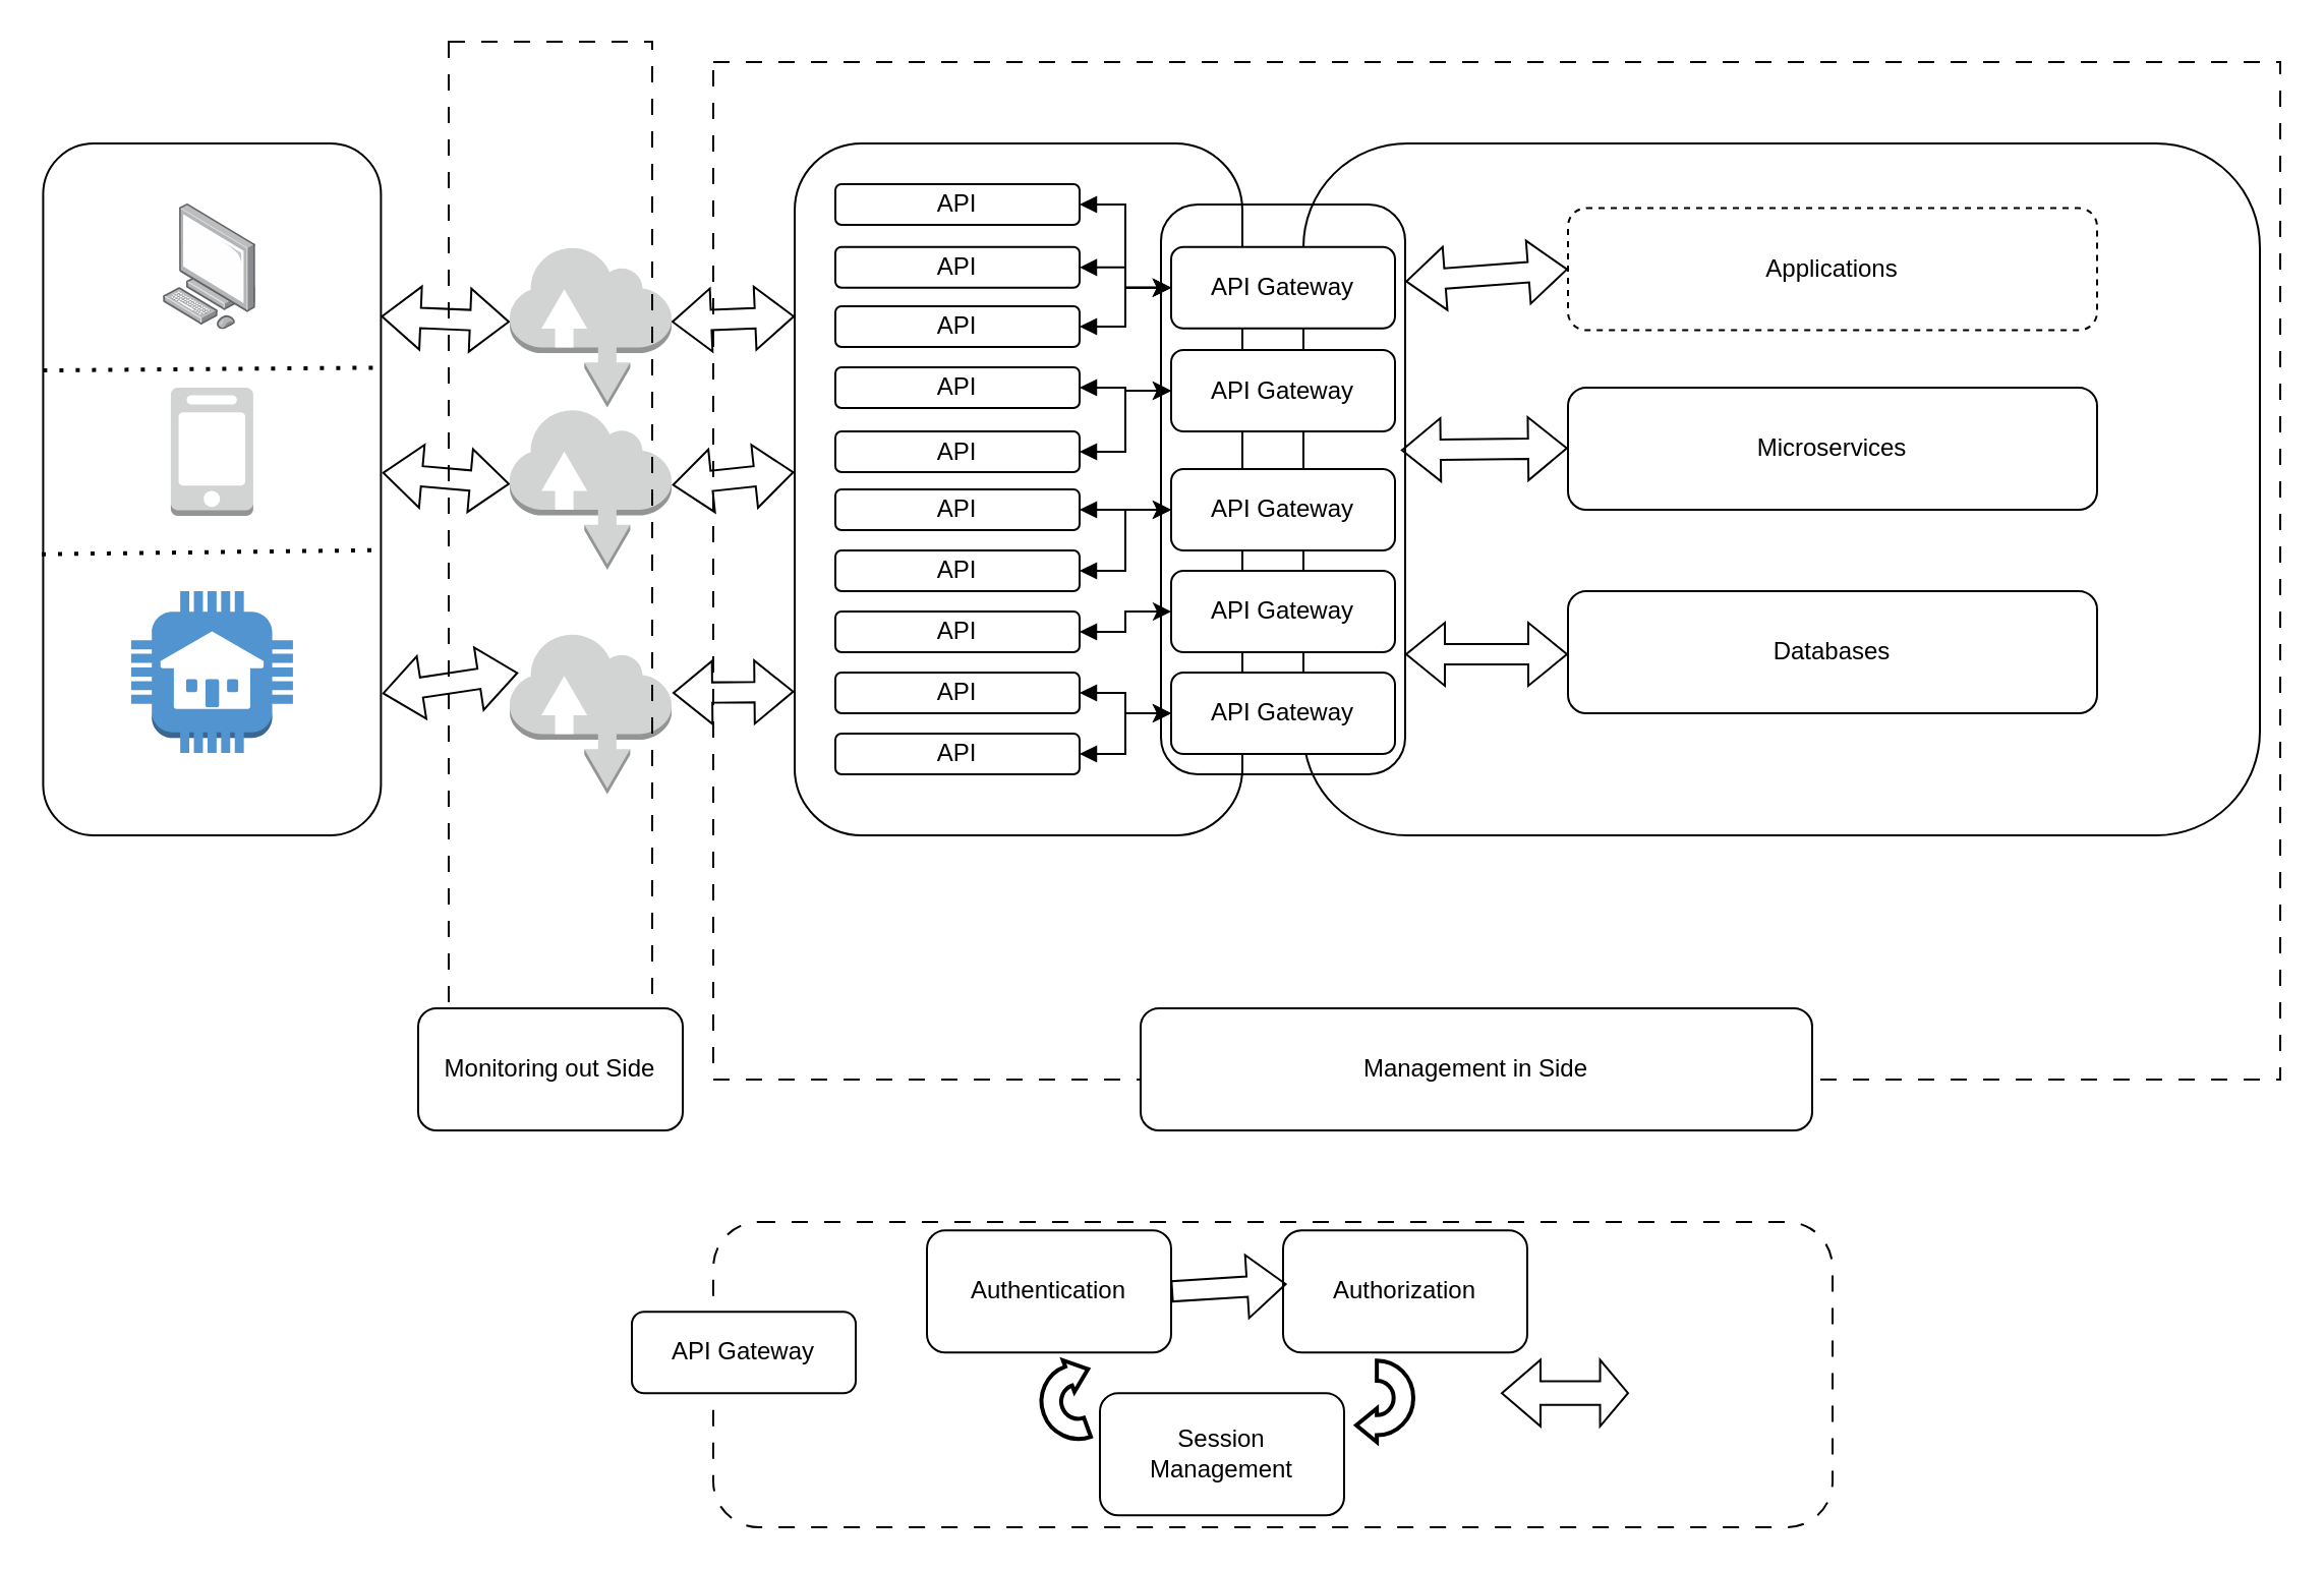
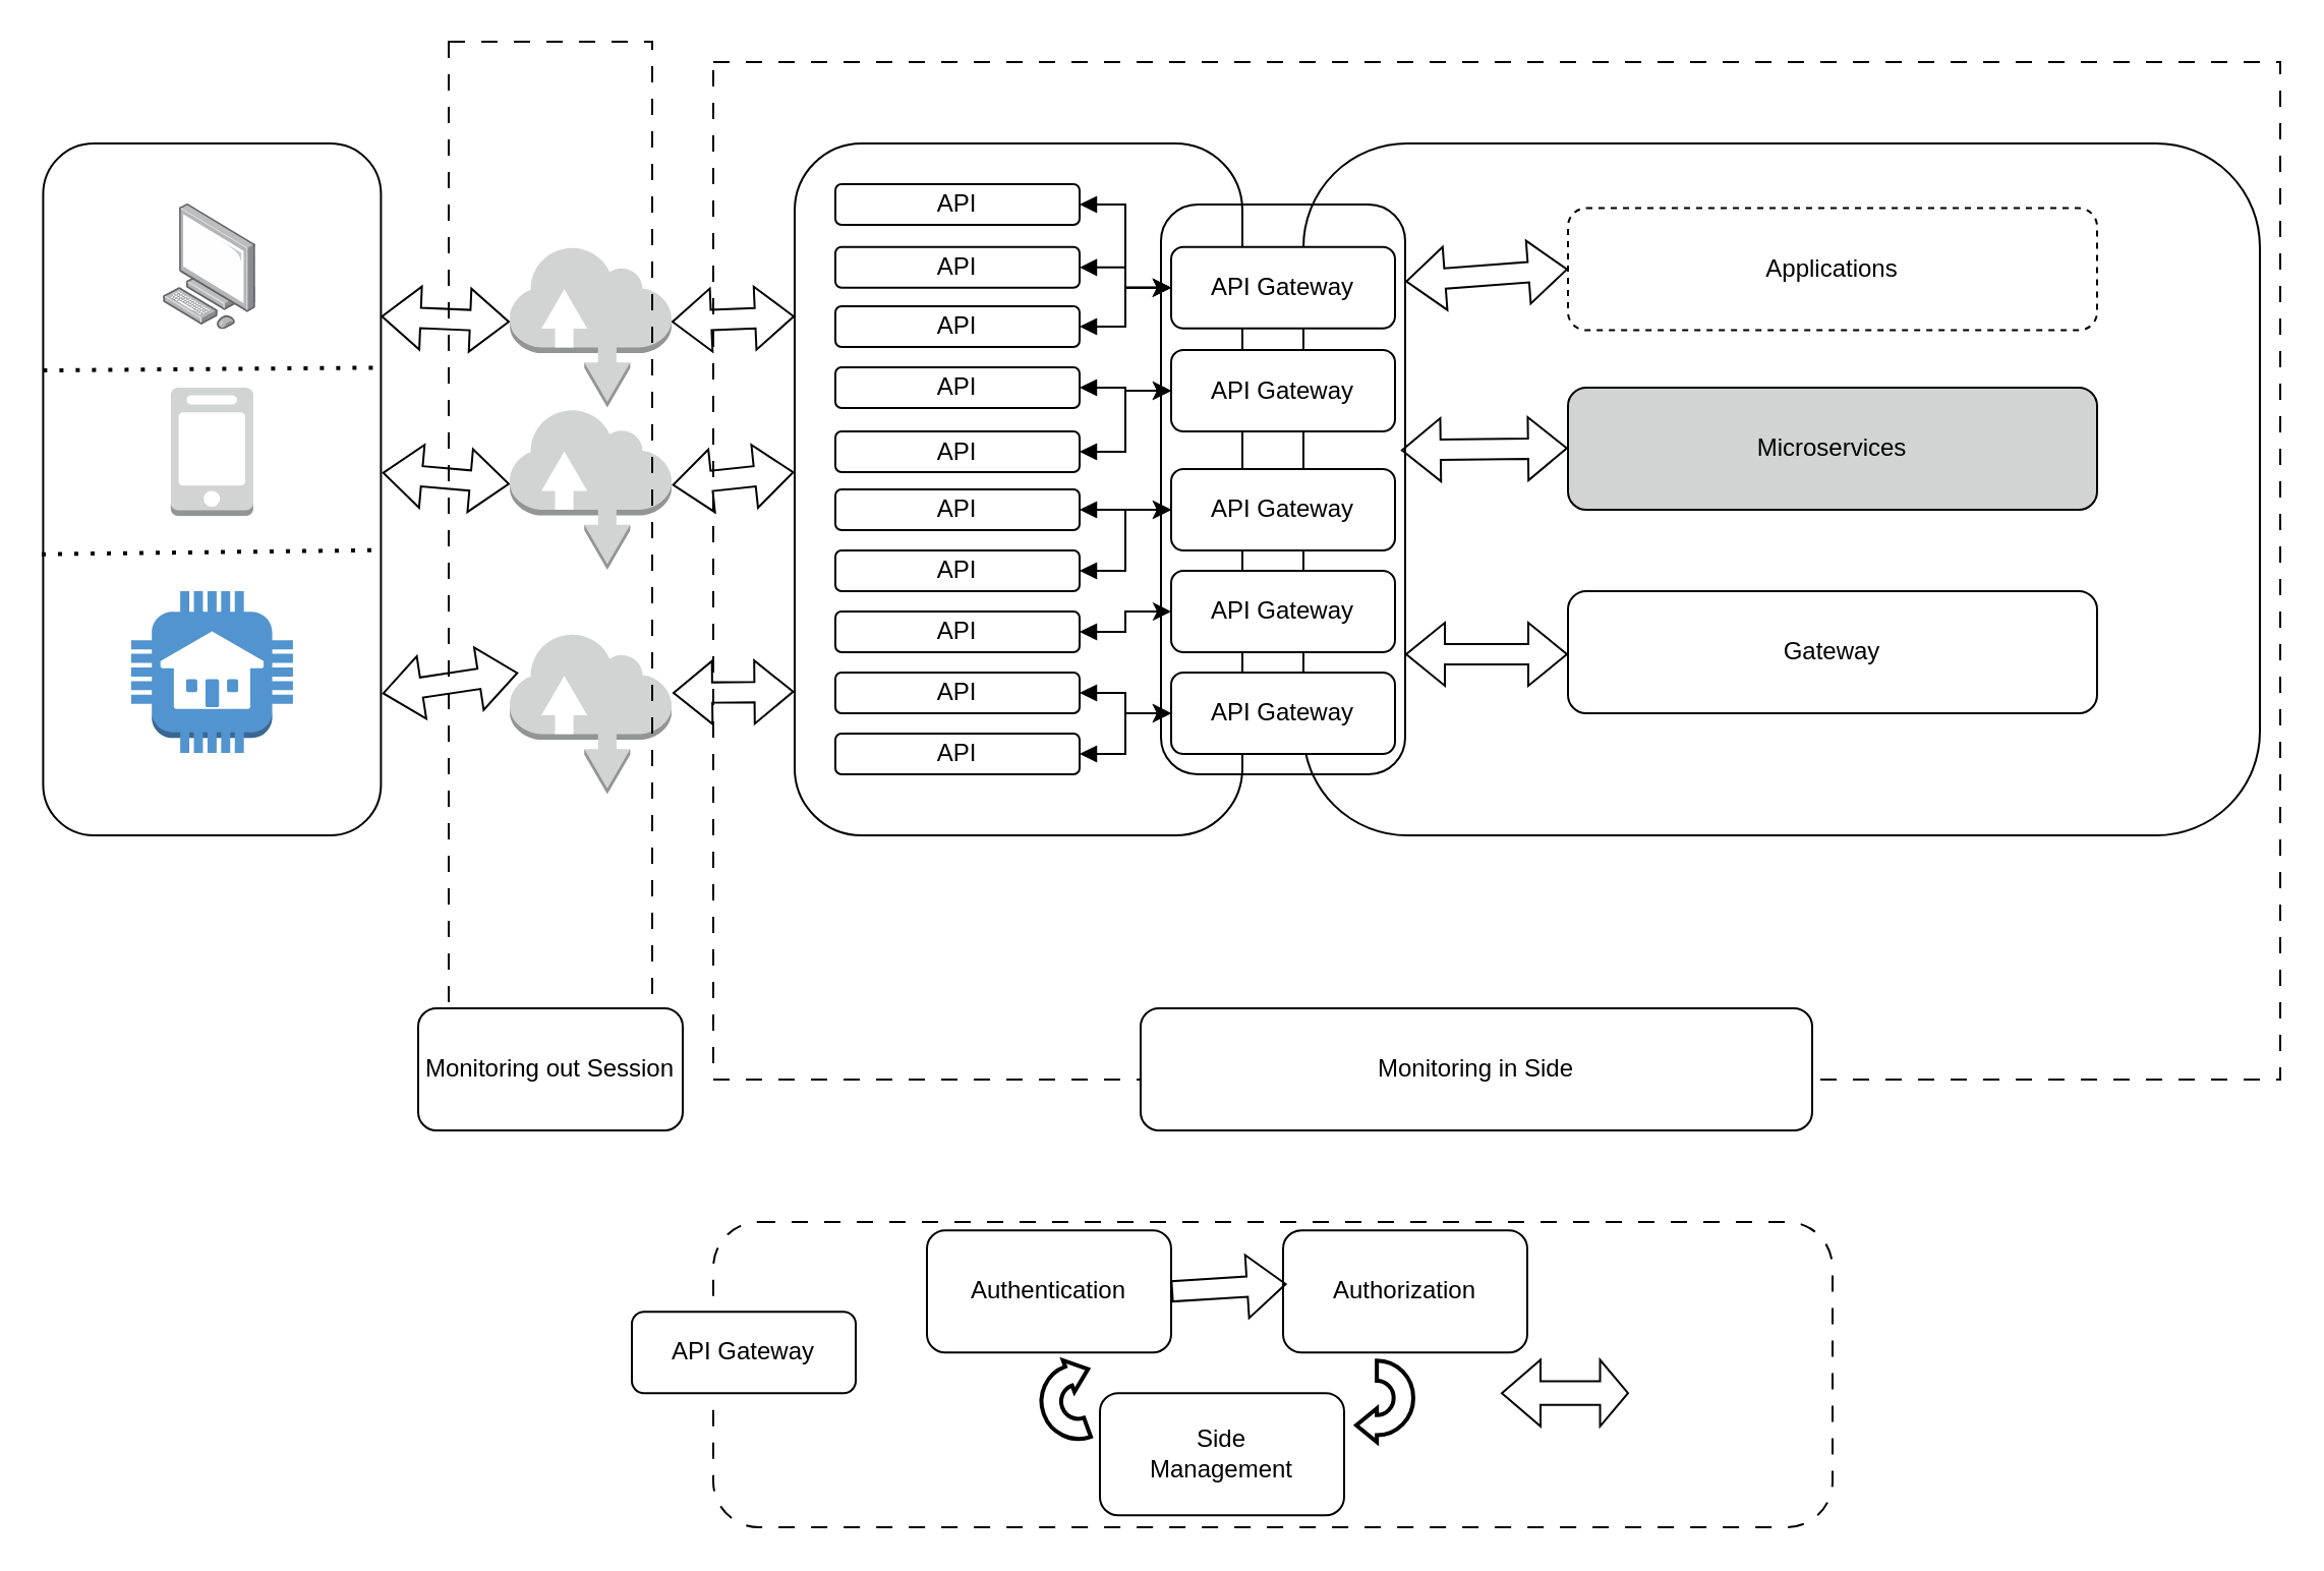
- <mxCell id="31" value="Microservices" style="rounded=1;whiteSpace=wrap;html=1;" vertex="1" parent="1"><mxGeometry x="770" y="190" width="260" height="60" as="geometry" /></mxCell>
+ <mxCell id="31" value="Microservices" style="rounded=1;whiteSpace=wrap;html=1;fillColor=#d2d3d3;" vertex="1" parent="1"><mxGeometry x="770" y="190" width="260" height="60" as="geometry" /></mxCell>
- <mxCell id="33" value="Databases" style="rounded=1;whiteSpace=wrap;html=1;" vertex="1" parent="1"><mxGeometry x="770" y="290" width="260" height="60" as="geometry" /></mxCell>
+ <mxCell id="33" value="Gateway" style="rounded=1;whiteSpace=wrap;html=1;" vertex="1" parent="1"><mxGeometry x="770" y="290" width="260" height="60" as="geometry" /></mxCell>
- <mxCell id="64" value="Monitoring out Side" style="rounded=1;whiteSpace=wrap;html=1;" vertex="1" parent="1"><mxGeometry x="205" y="495" width="130" height="60" as="geometry" /></mxCell>
+ <mxCell id="64" value="Monitoring out Session" style="rounded=1;whiteSpace=wrap;html=1;" vertex="1" parent="1"><mxGeometry x="205" y="495" width="130" height="60" as="geometry" /></mxCell>
- <mxCell id="62" value="Management in Side" style="rounded=1;whiteSpace=wrap;html=1;" vertex="1" parent="1"><mxGeometry x="560" y="495" width="330" height="60" as="geometry" /></mxCell>
+ <mxCell id="62" value="Monitoring in Side" style="rounded=1;whiteSpace=wrap;html=1;" vertex="1" parent="1"><mxGeometry x="560" y="495" width="330" height="60" as="geometry" /></mxCell>
- <mxCell id="57" value="Session&lt;br&gt;Management" style="rounded=1;whiteSpace=wrap;html=1;" vertex="1" parent="52"><mxGeometry x="230" y="84.1" width="120" height="60" as="geometry" /></mxCell>
+ <mxCell id="57" value="Side&lt;br&gt;Management" style="rounded=1;whiteSpace=wrap;html=1;" vertex="1" parent="52"><mxGeometry x="230" y="84.1" width="120" height="60" as="geometry" /></mxCell>
